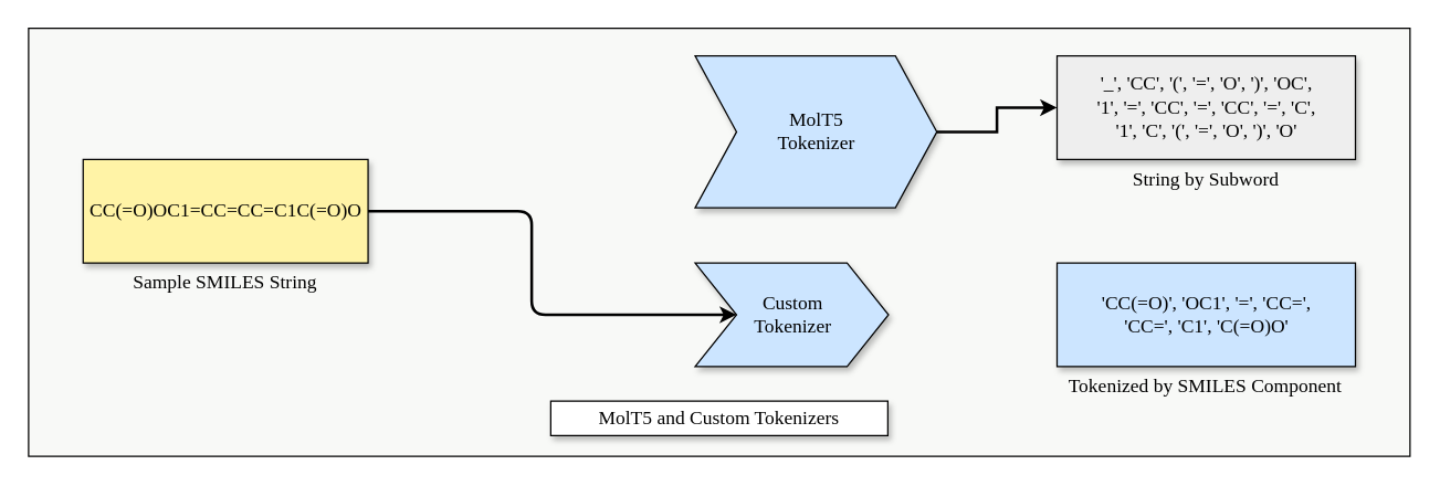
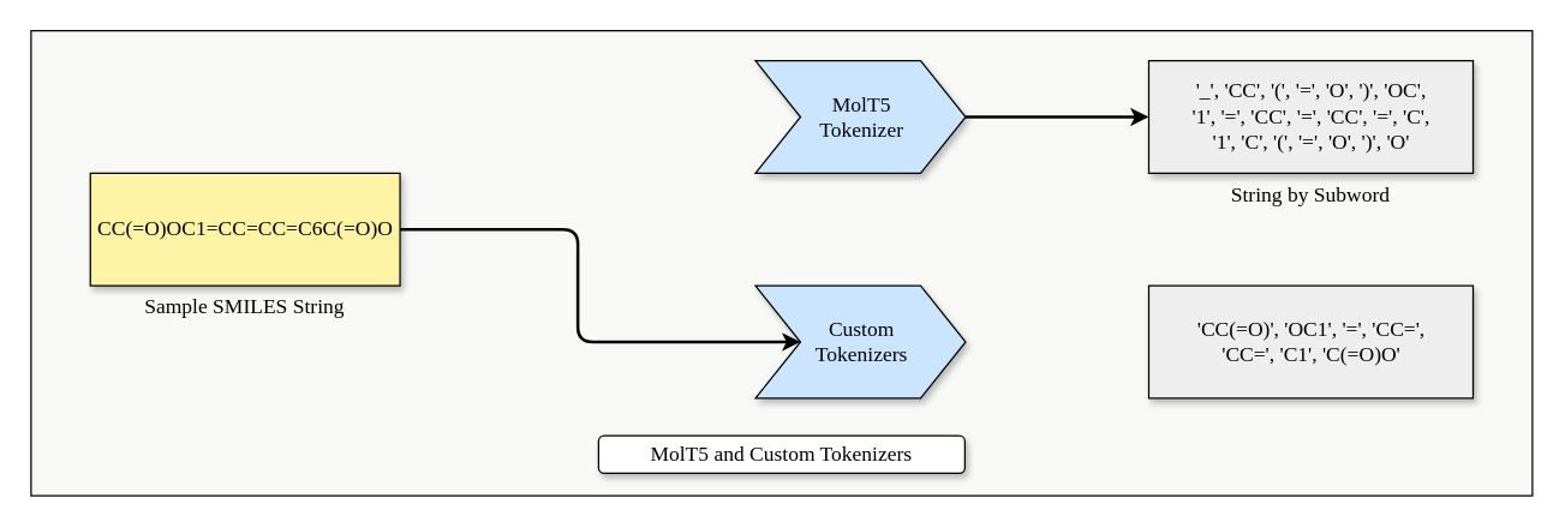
- <mxCell id="9" value="&lt;font face=&quot;Comic Neue&quot; style=&quot;font-size: 14px;&quot;&gt;MolT5&lt;br&gt;Tokenizer&lt;/font&gt;" style="html=1;shadow=1;dashed=0;align=center;verticalAlign=middle;shape=mxgraph.arrows2.arrow;dy=0;dx=30;notch=30;fillColor=#CCE5FF;strokeColor=#000000;" parent="1" vertex="1"><mxGeometry x="502.5" y="40" width="175" height="110" as="geometry" /></mxCell>
+ <mxCell id="9" value="&lt;font face=&quot;Comic Neue&quot; style=&quot;font-size: 14px;&quot;&gt;MolT5&lt;br&gt;Tokenizer&lt;/font&gt;" style="html=1;shadow=1;dashed=0;align=center;verticalAlign=middle;shape=mxgraph.arrows2.arrow;dy=0;dx=30;notch=30;fillColor=#CCE5FF;strokeColor=#000000;" parent="1" vertex="1"><mxGeometry x="502.5" y="40" width="140" height="75" as="geometry" /></mxCell>
- <mxCell id="6" value="&lt;font style=&quot;font-size: 14px;&quot;&gt;CC(=O)OC1=CC=CC=C1C(=O)O&lt;/font&gt;" style="rounded=0;whiteSpace=wrap;html=1;fontFamily=Comic Neue;fontSource=https%3A%2F%2Ffonts.googleapis.com%2Fcss%3Ffamily%3DComic%2BNeue;fillColor=#FFF3A6;strokeColor=#000000;shadow=1;" parent="1" vertex="1"><mxGeometry x="59.5" y="115" width="206.25" height="75" as="geometry" /></mxCell>
+ <mxCell id="6" value="&lt;font style=&quot;font-size: 14px;&quot;&gt;CC(=O)OC1=CC=CC=C6C(=O)O&lt;/font&gt;" style="rounded=0;whiteSpace=wrap;html=1;fontFamily=Comic Neue;fontSource=https%3A%2F%2Ffonts.googleapis.com%2Fcss%3Ffamily%3DComic%2BNeue;fillColor=#FFF3A6;strokeColor=#000000;shadow=1;" parent="1" vertex="1"><mxGeometry x="59.5" y="115" width="206.25" height="75" as="geometry" /></mxCell>
- <mxCell id="5" value="&lt;font style=&quot;font-size: 14px;&quot;&gt;'CC(=O)', 'OC1', '=', 'CC=',&lt;br&gt;'CC=', 'C1', 'C(=O)O'&lt;/font&gt;" style="rounded=0;whiteSpace=wrap;html=1;fontFamily=Comic Neue;fontSource=https%3A%2F%2Ffonts.googleapis.com%2Fcss%3Ffamily%3DComic%2BNeue;fillColor=#cce5ff;strokeColor=#000000;shadow=1;" parent="1" vertex="1"><mxGeometry x="764.5" y="190" width="216" height="75" as="geometry" /></mxCell>
+ <mxCell id="5" value="&lt;font style=&quot;font-size: 14px;&quot;&gt;'CC(=O)', 'OC1', '=', 'CC=',&lt;br&gt;'CC=', 'C1', 'C(=O)O'&lt;/font&gt;" style="rounded=0;whiteSpace=wrap;html=1;fontFamily=Comic Neue;fontSource=https%3A%2F%2Ffonts.googleapis.com%2Fcss%3Ffamily%3DComic%2BNeue;fillColor=#EEEEEE;strokeColor=#000000;shadow=1;" parent="1" vertex="1"><mxGeometry x="764.5" y="190" width="216" height="75" as="geometry" /></mxCell>
- <mxCell id="7" value="&lt;font face=&quot;Comic Neue&quot; style=&quot;font-size: 14px;&quot;&gt;Custom&lt;br&gt;Tokenizer&lt;/font&gt;" style="html=1;shadow=1;dashed=0;align=center;verticalAlign=middle;shape=mxgraph.arrows2.arrow;dy=0;dx=30;notch=30;fillColor=#CCE5FF;strokeColor=#000000;" parent="1" vertex="1"><mxGeometry x="502.5" y="190" width="140" height="75" as="geometry" /></mxCell>
+ <mxCell id="7" value="&lt;font face=&quot;Comic Neue&quot; style=&quot;font-size: 14px;&quot;&gt;Custom&lt;br&gt;Tokenizers&lt;/font&gt;" style="html=1;shadow=1;dashed=0;align=center;verticalAlign=middle;shape=mxgraph.arrows2.arrow;dy=0;dx=30;notch=30;fillColor=#CCE5FF;strokeColor=#000000;" parent="1" vertex="1"><mxGeometry x="502.5" y="190" width="140" height="75" as="geometry" /></mxCell>
- <mxCell id="12" value="&lt;font style=&quot;font-size: 14px;&quot; face=&quot;Comic Neue&quot;&gt;Tokenized by SMILES Component&lt;/font&gt;" style="text;html=1;strokeColor=none;fillColor=none;align=center;verticalAlign=middle;whiteSpace=wrap;rounded=0;" parent="1" vertex="1"><mxGeometry x="760.38" y="265" width="224.25" height="30" as="geometry" /></mxCell>
- <mxCell id="3" value="&lt;font style=&quot;font-size: 14px;&quot; face=&quot;Comic Neue&quot;&gt;MolT5 and Custom Tokenizers&lt;/font&gt;" style="rounded=0;whiteSpace=wrap;html=1;shadow=1;strokeColor=#000000;" parent="1" vertex="1"><mxGeometry x="398" y="290" width="244" height="25" as="geometry" /></mxCell>
+ <mxCell id="3" value="&lt;font style=&quot;font-size: 14px;&quot; face=&quot;Comic Neue&quot;&gt;MolT5 and Custom Tokenizers&lt;/font&gt;" style="whiteSpace=wrap;html=1;shadow=1;strokeColor=#000000;rounded=1;" parent="1" vertex="1"><mxGeometry x="398" y="290" width="244" height="25" as="geometry" /></mxCell>
